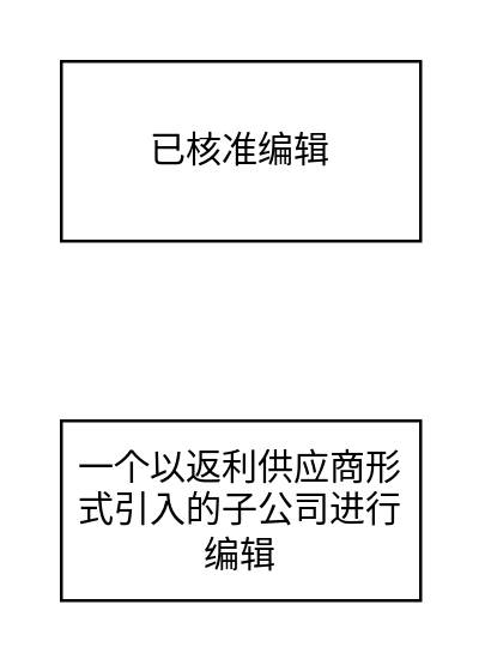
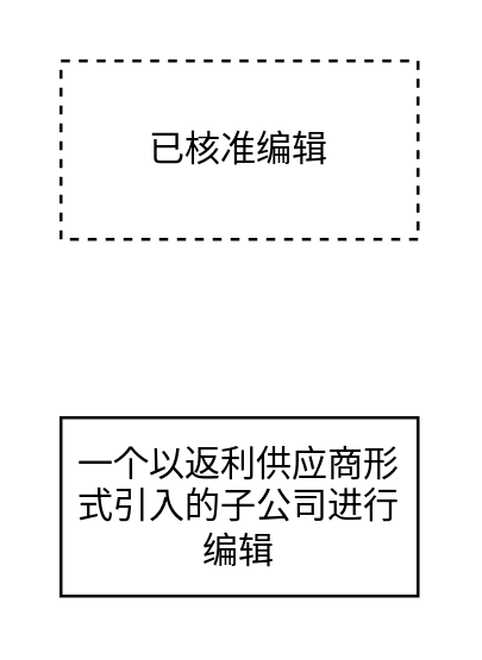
- <mxCell id="2" value="已核准编辑" style="rounded=0;whiteSpace=wrap;html=1;" vertex="1" parent="1"><mxGeometry x="20" y="20" width="120" height="60" as="geometry" /></mxCell>
+ <mxCell id="2" value="已核准编辑" style="rounded=0;whiteSpace=wrap;html=1;dashed=1;" vertex="1" parent="1"><mxGeometry x="20" y="20" width="120" height="60" as="geometry" /></mxCell>
